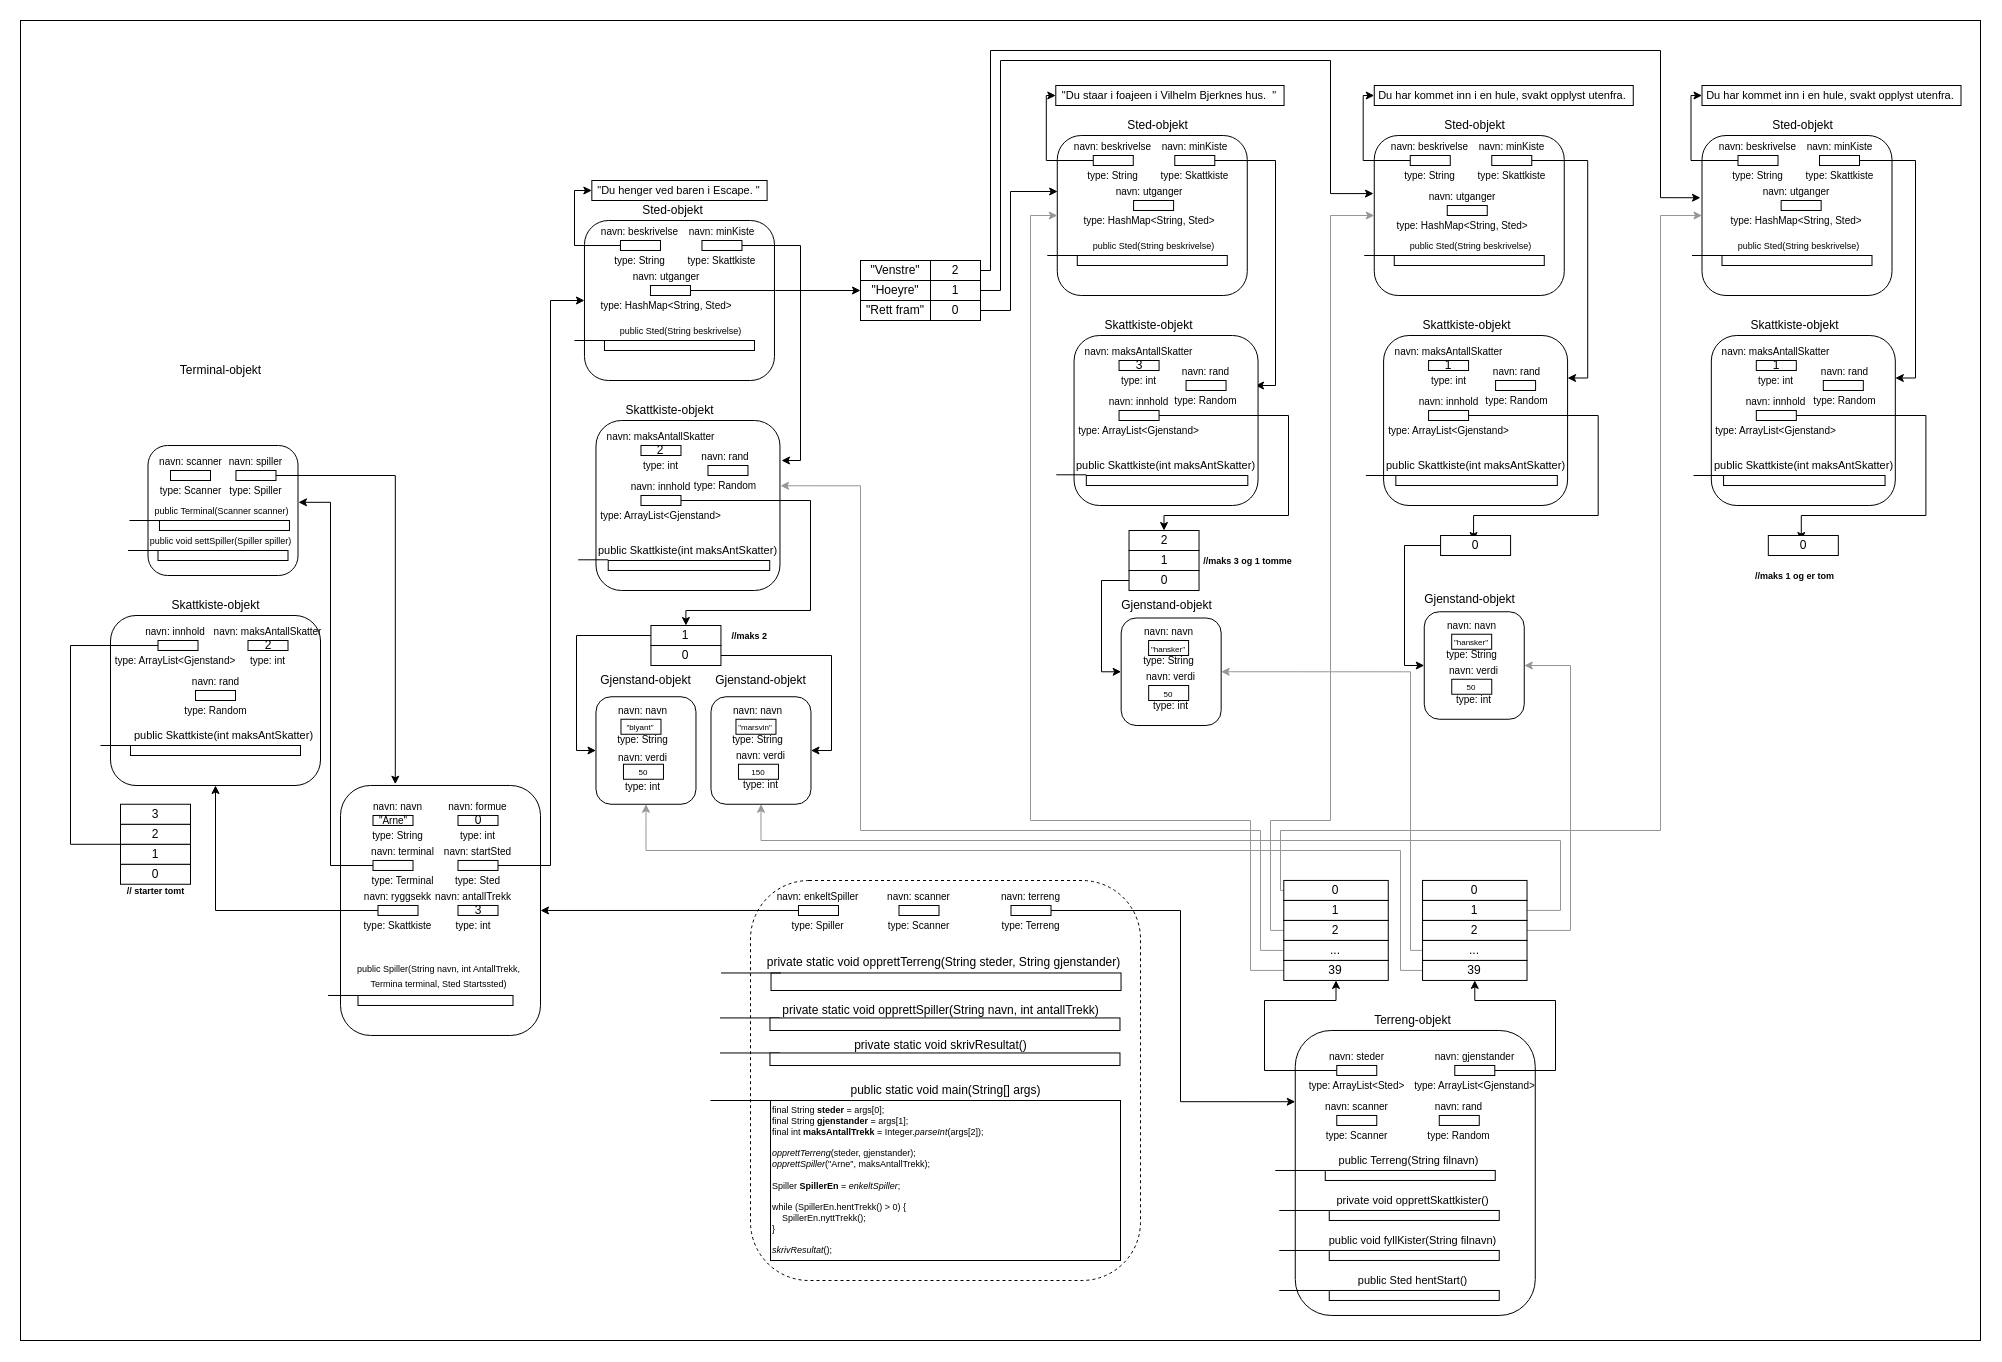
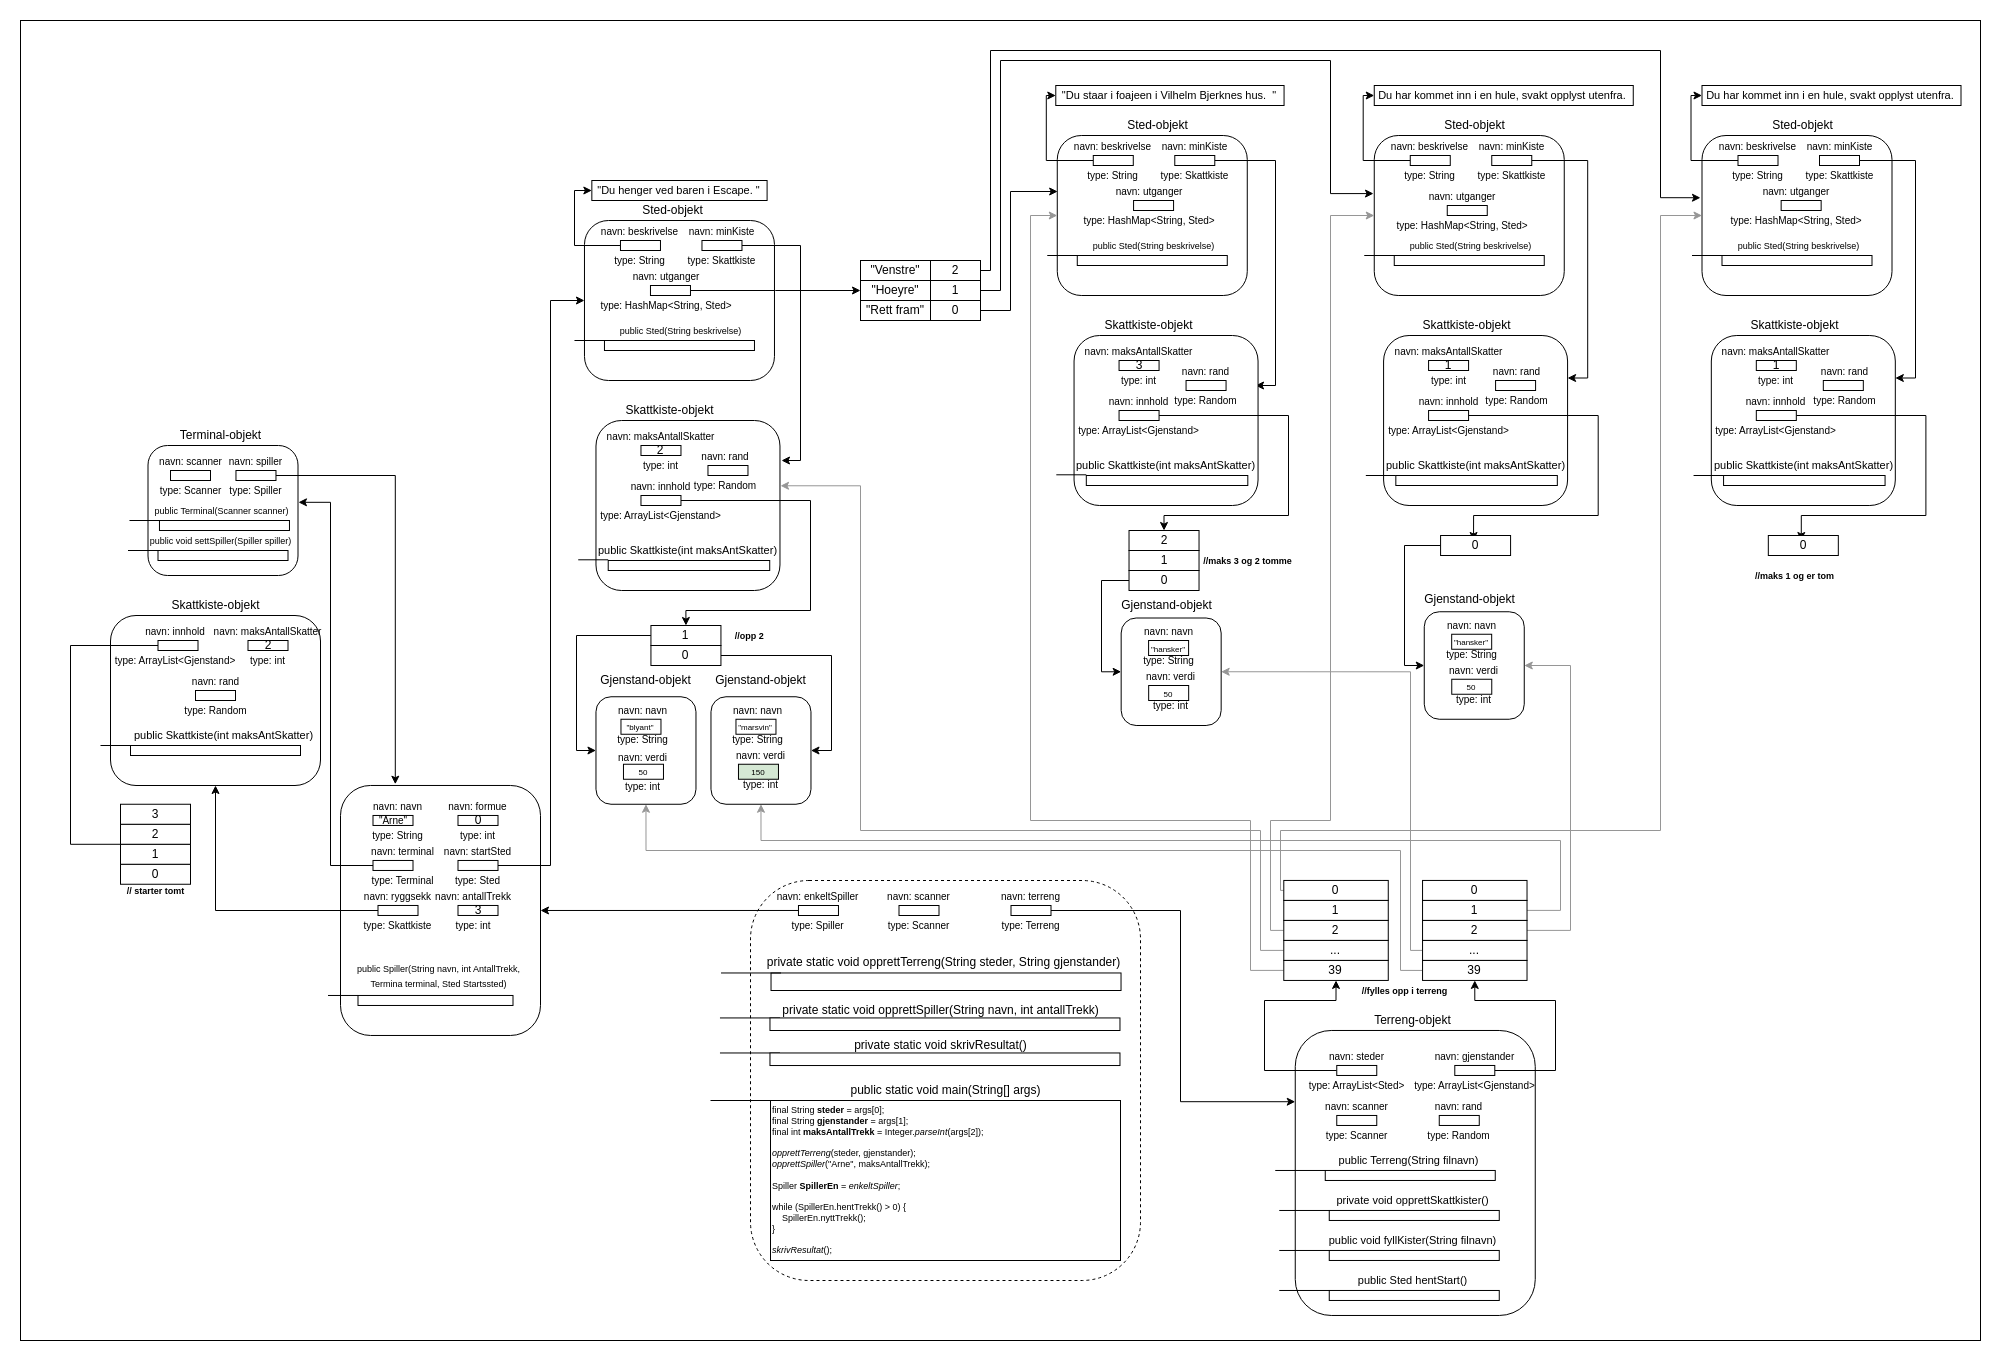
- <mxCell id="107" value="Terminal-objekt" style="text;html=1;align=center;verticalAlign=middle;resizable=0;points=[];autosize=1;" vertex="1" parent="1"><mxGeometry x="170.47" y="360" width="100" height="20" as="geometry" /></mxCell>
+ <mxCell id="107" value="Terminal-objekt" style="text;html=1;align=center;verticalAlign=middle;resizable=0;points=[];autosize=1;" vertex="1" parent="1"><mxGeometry x="170.47" y="425" width="100" height="20" as="geometry" /></mxCell>
- <mxCell id="173" value="&lt;b&gt;&lt;font style=&quot;font-size: 9px&quot;&gt;//maks 3 og 1 tomme&lt;/font&gt;&lt;/b&gt;" style="text;html=1;align=center;verticalAlign=middle;resizable=0;points=[];autosize=1;" vertex="1" parent="1"><mxGeometry x="1196.78" y="550" width="100" height="20" as="geometry" /></mxCell>
+ <mxCell id="173" value="&lt;b&gt;&lt;font style=&quot;font-size: 9px&quot;&gt;//maks 3 og 2 tomme&lt;/font&gt;&lt;/b&gt;" style="text;html=1;align=center;verticalAlign=middle;resizable=0;points=[];autosize=1;" vertex="1" parent="1"><mxGeometry x="1196.78" y="550" width="100" height="20" as="geometry" /></mxCell>
- <mxCell id="215" value="&lt;b&gt;&lt;font style=&quot;font-size: 9px&quot;&gt;//maks 2&amp;nbsp;&lt;/font&gt;&lt;/b&gt;" style="text;html=1;align=center;verticalAlign=middle;resizable=0;points=[];autosize=1;" vertex="1" parent="1"><mxGeometry x="725.47" y="625" width="50" height="20" as="geometry" /></mxCell>
+ <mxCell id="215" value="&lt;b&gt;&lt;font style=&quot;font-size: 9px&quot;&gt;//opp 2&amp;nbsp;&lt;/font&gt;&lt;/b&gt;" style="text;html=1;align=center;verticalAlign=middle;resizable=0;points=[];autosize=1;" vertex="1" parent="1"><mxGeometry x="725.47" y="625" width="50" height="20" as="geometry" /></mxCell>
- <mxCell id="84" value="&lt;font style=&quot;font-size: 8px&quot;&gt;150&lt;/font&gt;" style="rounded=0;whiteSpace=wrap;html=1;" vertex="1" parent="1"><mxGeometry x="737.97" y="763.75" width="40" height="15" as="geometry" /></mxCell>
+ <mxCell id="84" value="&lt;font style=&quot;font-size: 8px&quot;&gt;150&lt;/font&gt;" style="rounded=0;whiteSpace=wrap;html=1;fillColor=#d5e8d4;" vertex="1" parent="1"><mxGeometry x="737.97" y="763.75" width="40" height="15" as="geometry" /></mxCell>
+ <mxCell id="172" value="&lt;b&gt;&lt;font style=&quot;font-size: 9px&quot;&gt;//fylles opp i terreng&lt;/font&gt;&lt;/b&gt;" style="text;html=1;align=center;verticalAlign=middle;resizable=0;points=[];autosize=1;" vertex="1" parent="1"><mxGeometry x="1354.29" y="979.94" width="100" height="20" as="geometry" /></mxCell>
